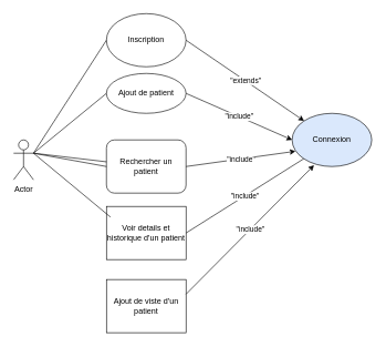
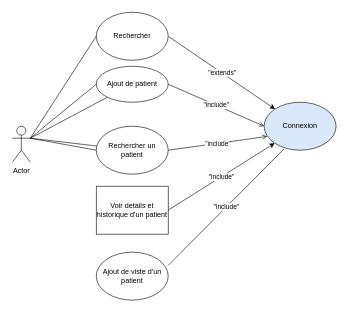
- <mxCell id="5" value="Inscription" style="ellipse;whiteSpace=wrap;html=1;" vertex="1" parent="1"><mxGeometry x="160" y="20" width="120" height="80" as="geometry" /></mxCell>
+ <mxCell id="5" value="Rechercher" style="ellipse;whiteSpace=wrap;html=1;" vertex="1" parent="1"><mxGeometry x="160" y="20" width="120" height="80" as="geometry" /></mxCell>
- <mxCell id="16" value="" style="endArrow=classic;html=1;rounded=0;exitX=1;exitY=0.5;exitDx=0;exitDy=0;entryX=0;entryY=0.5;entryDx=0;entryDy=0;" edge="1" parent="1" source="3" target="13"><mxGeometry relative="1" as="geometry"><mxPoint x="250" y="250" as="sourcePoint" /><mxPoint x="350" y="250" as="targetPoint" /><Array as="points" /></mxGeometry></mxCell>
+ <mxCell id="16" value="" style="endArrow=open;html=1;rounded=0;exitX=1;exitY=0.5;exitDx=0;exitDy=0;entryX=0;entryY=0.5;entryDx=0;entryDy=0;" edge="1" parent="1" source="3" target="13"><mxGeometry relative="1" as="geometry"><mxPoint x="250" y="250" as="sourcePoint" /><mxPoint x="350" y="250" as="targetPoint" /><Array as="points" /></mxGeometry></mxCell>
- <mxCell id="18" value="" style="endArrow=classic;html=1;rounded=0;entryX=0.042;entryY=0.713;entryDx=0;entryDy=0;entryPerimeter=0;exitX=1;exitY=0.5;exitDx=0;exitDy=0;" edge="1" parent="1" source="4" target="13"><mxGeometry relative="1" as="geometry"><mxPoint x="290" y="250" as="sourcePoint" /><mxPoint x="350" y="250" as="targetPoint" /></mxGeometry></mxCell>
+ <mxCell id="18" value="" style="endArrow=open;html=1;rounded=0;entryX=0.042;entryY=0.713;entryDx=0;entryDy=0;entryPerimeter=0;exitX=1;exitY=0.5;exitDx=0;exitDy=0;" edge="1" parent="1" source="4" target="13"><mxGeometry relative="1" as="geometry"><mxPoint x="290" y="250" as="sourcePoint" /><mxPoint x="350" y="250" as="targetPoint" /></mxGeometry></mxCell>
- <mxCell id="20" value="" style="endArrow=none;html=1;rounded=0;exitX=1;exitY=0.5;exitDx=0;exitDy=0;entryX=0;entryY=1;entryDx=0;entryDy=0;" edge="1" parent="1" source="6" target="13"><mxGeometry relative="1" as="geometry"><mxPoint x="340" y="290" as="sourcePoint" /><mxPoint x="440" y="290" as="targetPoint" /></mxGeometry></mxCell>
+ <mxCell id="20" value="" style="endArrow=classic;html=1;rounded=0;exitX=1;exitY=0.5;exitDx=0;exitDy=0;entryX=0;entryY=1;entryDx=0;entryDy=0;" edge="1" parent="1" source="6" target="13"><mxGeometry relative="1" as="geometry"><mxPoint x="340" y="290" as="sourcePoint" /><mxPoint x="440" y="290" as="targetPoint" /></mxGeometry></mxCell>
- <mxCell id="4" value="Rechercher un patient" style="whiteSpace=wrap;html=1;rounded=1;" vertex="1" parent="1"><mxGeometry x="160" y="210" width="120" height="80" as="geometry" /></mxCell>
+ <mxCell id="4" value="Rechercher un patient" style="ellipse;whiteSpace=wrap;html=1;" vertex="1" parent="1"><mxGeometry x="160" y="210" width="120" height="80" as="geometry" /></mxCell>
- <mxCell id="22" value="" style="endArrow=classic;html=1;rounded=0;exitX=1;exitY=0.275;exitDx=0;exitDy=0;exitPerimeter=0;entryX=0.275;entryY=0.975;entryDx=0;entryDy=0;entryPerimeter=0;" edge="1" parent="1" source="7" target="13"><mxGeometry relative="1" as="geometry"><mxPoint x="340" y="360" as="sourcePoint" /><mxPoint x="440" y="360" as="targetPoint" /></mxGeometry></mxCell>
+ <mxCell id="22" value="" style="endArrow=none;html=1;rounded=0;exitX=1;exitY=0.275;exitDx=0;exitDy=0;exitPerimeter=0;entryX=0.275;entryY=0.975;entryDx=0;entryDy=0;entryPerimeter=0;" edge="1" parent="1" source="7" target="13"><mxGeometry relative="1" as="geometry"><mxPoint x="340" y="360" as="sourcePoint" /><mxPoint x="440" y="360" as="targetPoint" /></mxGeometry></mxCell>
- <mxCell id="11" value="" style="endArrow=none;html=1;rounded=0;exitX=1;exitY=0.333;exitDx=0;exitDy=0;exitPerimeter=0;entryX=0.05;entryY=0.2;entryDx=0;entryDy=0;entryPerimeter=0;" edge="1" parent="1" source="2" target="6"><mxGeometry width="50" height="50" relative="1" as="geometry"><mxPoint x="60" y="300" as="sourcePoint" /><mxPoint x="110" y="250" as="targetPoint" /></mxGeometry></mxCell>
+ <mxCell id="11" value="" style="endArrow=none;html=1;rounded=0;exitX=1;exitY=0.333;exitDx=0;exitDy=0;exitPerimeter=0;" edge="1" parent="1" source="2" target="3"><mxGeometry width="50" height="50" relative="1" as="geometry"><mxPoint x="60" y="300" as="sourcePoint" /><mxPoint x="110" y="250" as="targetPoint" /></mxGeometry></mxCell>
- <mxCell id="7" value="Ajout de viste d'un patient" style="whiteSpace=wrap;html=1;rounded=0;" vertex="1" parent="1"><mxGeometry x="160" y="420" width="120" height="80" as="geometry" /></mxCell>
+ <mxCell id="7" value="Ajout de viste d'un patient" style="ellipse;whiteSpace=wrap;html=1;" vertex="1" parent="1"><mxGeometry x="160" y="420" width="120" height="80" as="geometry" /></mxCell>
